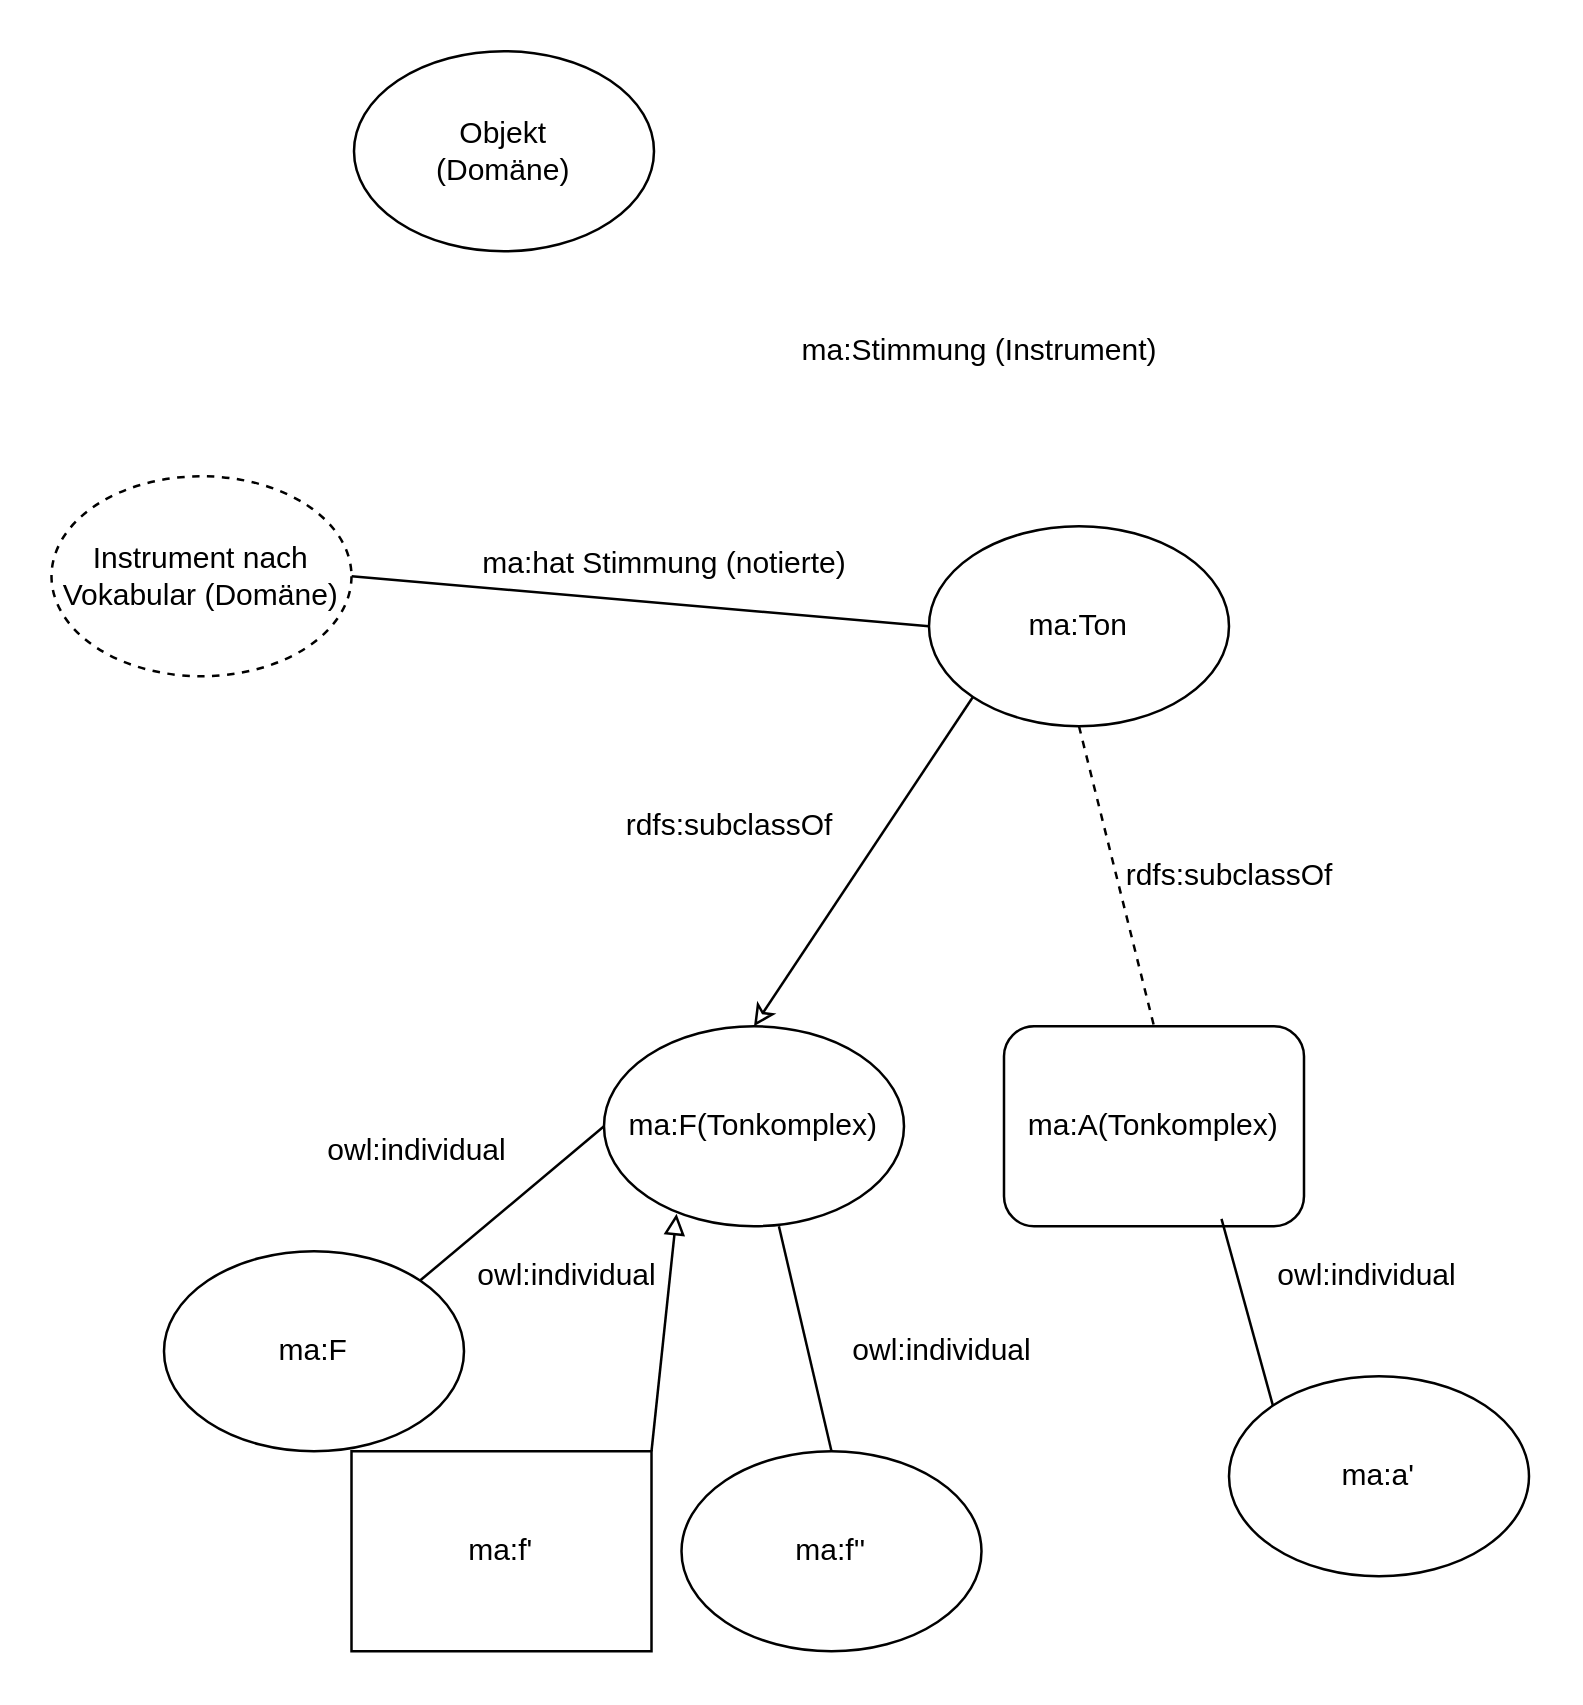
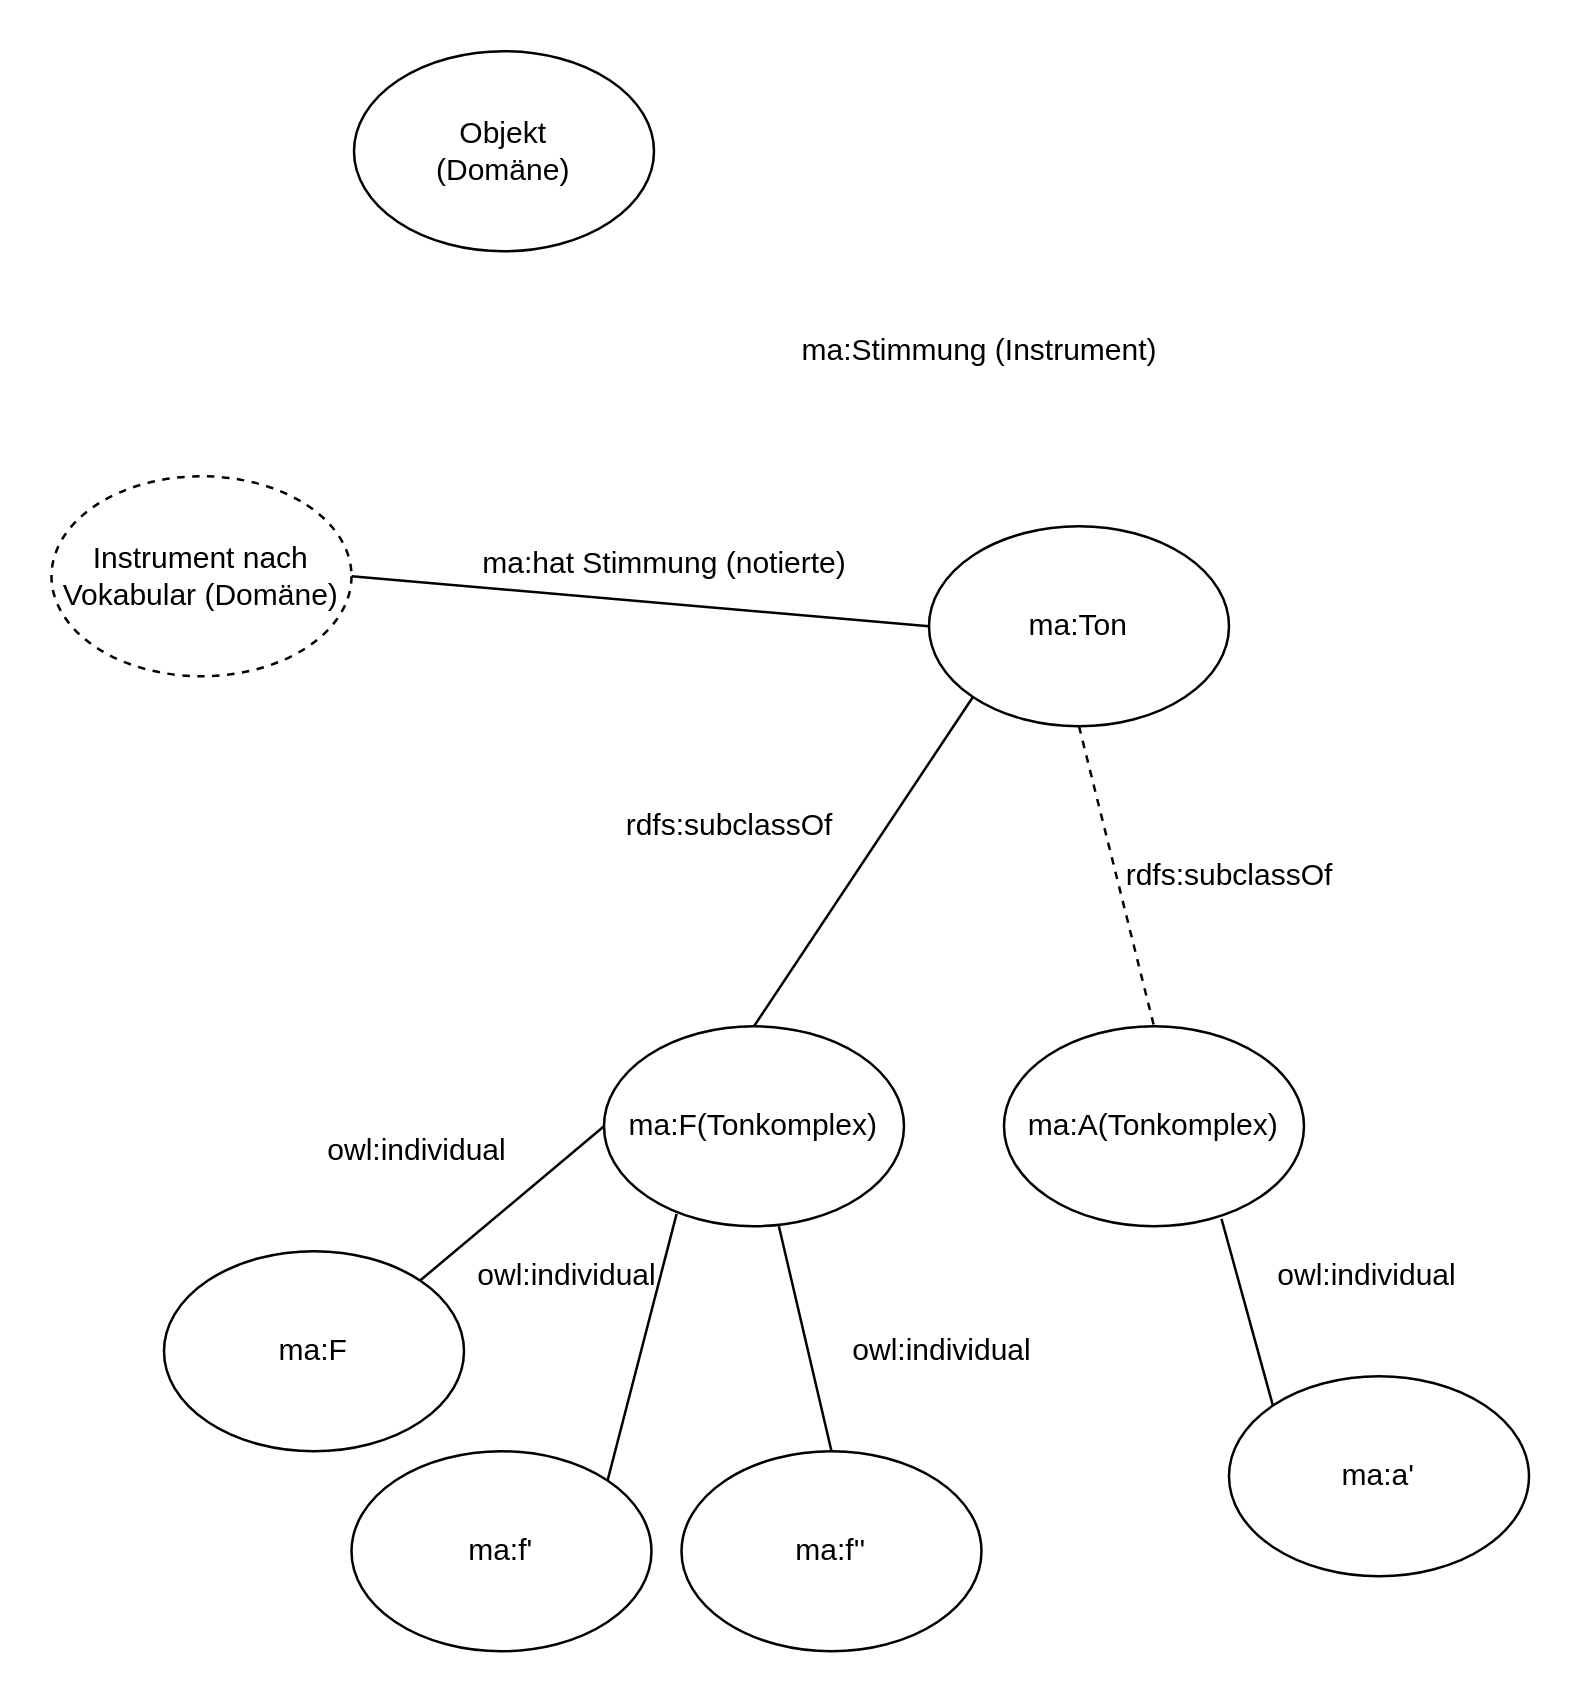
- <mxCell id="4" style="edgeStyle=none;rounded=0;orthogonalLoop=1;jettySize=auto;html=1;exitX=0;exitY=1;exitDx=0;exitDy=0;entryX=0.5;entryY=0;entryDx=0;entryDy=0;endArrow=classic;endFill=0;" parent="1" source="6" target="7" edge="1"><mxGeometry relative="1" as="geometry" /></mxCell>
+ <mxCell id="4" style="edgeStyle=none;rounded=0;orthogonalLoop=1;jettySize=auto;html=1;exitX=0;exitY=1;exitDx=0;exitDy=0;entryX=0.5;entryY=0;entryDx=0;entryDy=0;endArrow=none;endFill=0;" parent="1" source="6" target="7" edge="1"><mxGeometry relative="1" as="geometry" /></mxCell>
- <mxCell id="10" value="ma:A(Tonkomplex)" style="whiteSpace=wrap;html=1;rounded=1;" vertex="1" parent="1"><mxGeometry x="401" y="410" width="120" height="80" as="geometry" /></mxCell>
+ <mxCell id="10" value="ma:A(Tonkomplex)" style="ellipse;whiteSpace=wrap;html=1;" vertex="1" parent="1"><mxGeometry x="401" y="410" width="120" height="80" as="geometry" /></mxCell>
- <mxCell id="2" style="edgeStyle=none;rounded=0;orthogonalLoop=1;jettySize=auto;html=1;exitX=1;exitY=0;exitDx=0;exitDy=0;entryX=0.242;entryY=0.938;entryDx=0;entryDy=0;entryPerimeter=0;endArrow=block;endFill=0;" edge="1" parent="1" source="3" target="7"><mxGeometry relative="1" as="geometry" /></mxCell>
+ <mxCell id="2" style="edgeStyle=none;rounded=0;orthogonalLoop=1;jettySize=auto;html=1;exitX=1;exitY=0;exitDx=0;exitDy=0;entryX=0.242;entryY=0.938;entryDx=0;entryDy=0;entryPerimeter=0;endArrow=none;endFill=0;" edge="1" parent="1" source="3" target="7"><mxGeometry relative="1" as="geometry" /></mxCell>
- <mxCell id="3" value="ma:f'" style="whiteSpace=wrap;html=1;strokeWidth=1;rounded=0;" parent="1" vertex="1"><mxGeometry x="140" y="580" width="120" height="80" as="geometry" /></mxCell>
+ <mxCell id="3" value="ma:f'" style="ellipse;whiteSpace=wrap;html=1;strokeWidth=1;" parent="1" vertex="1"><mxGeometry x="140" y="580" width="120" height="80" as="geometry" /></mxCell>
